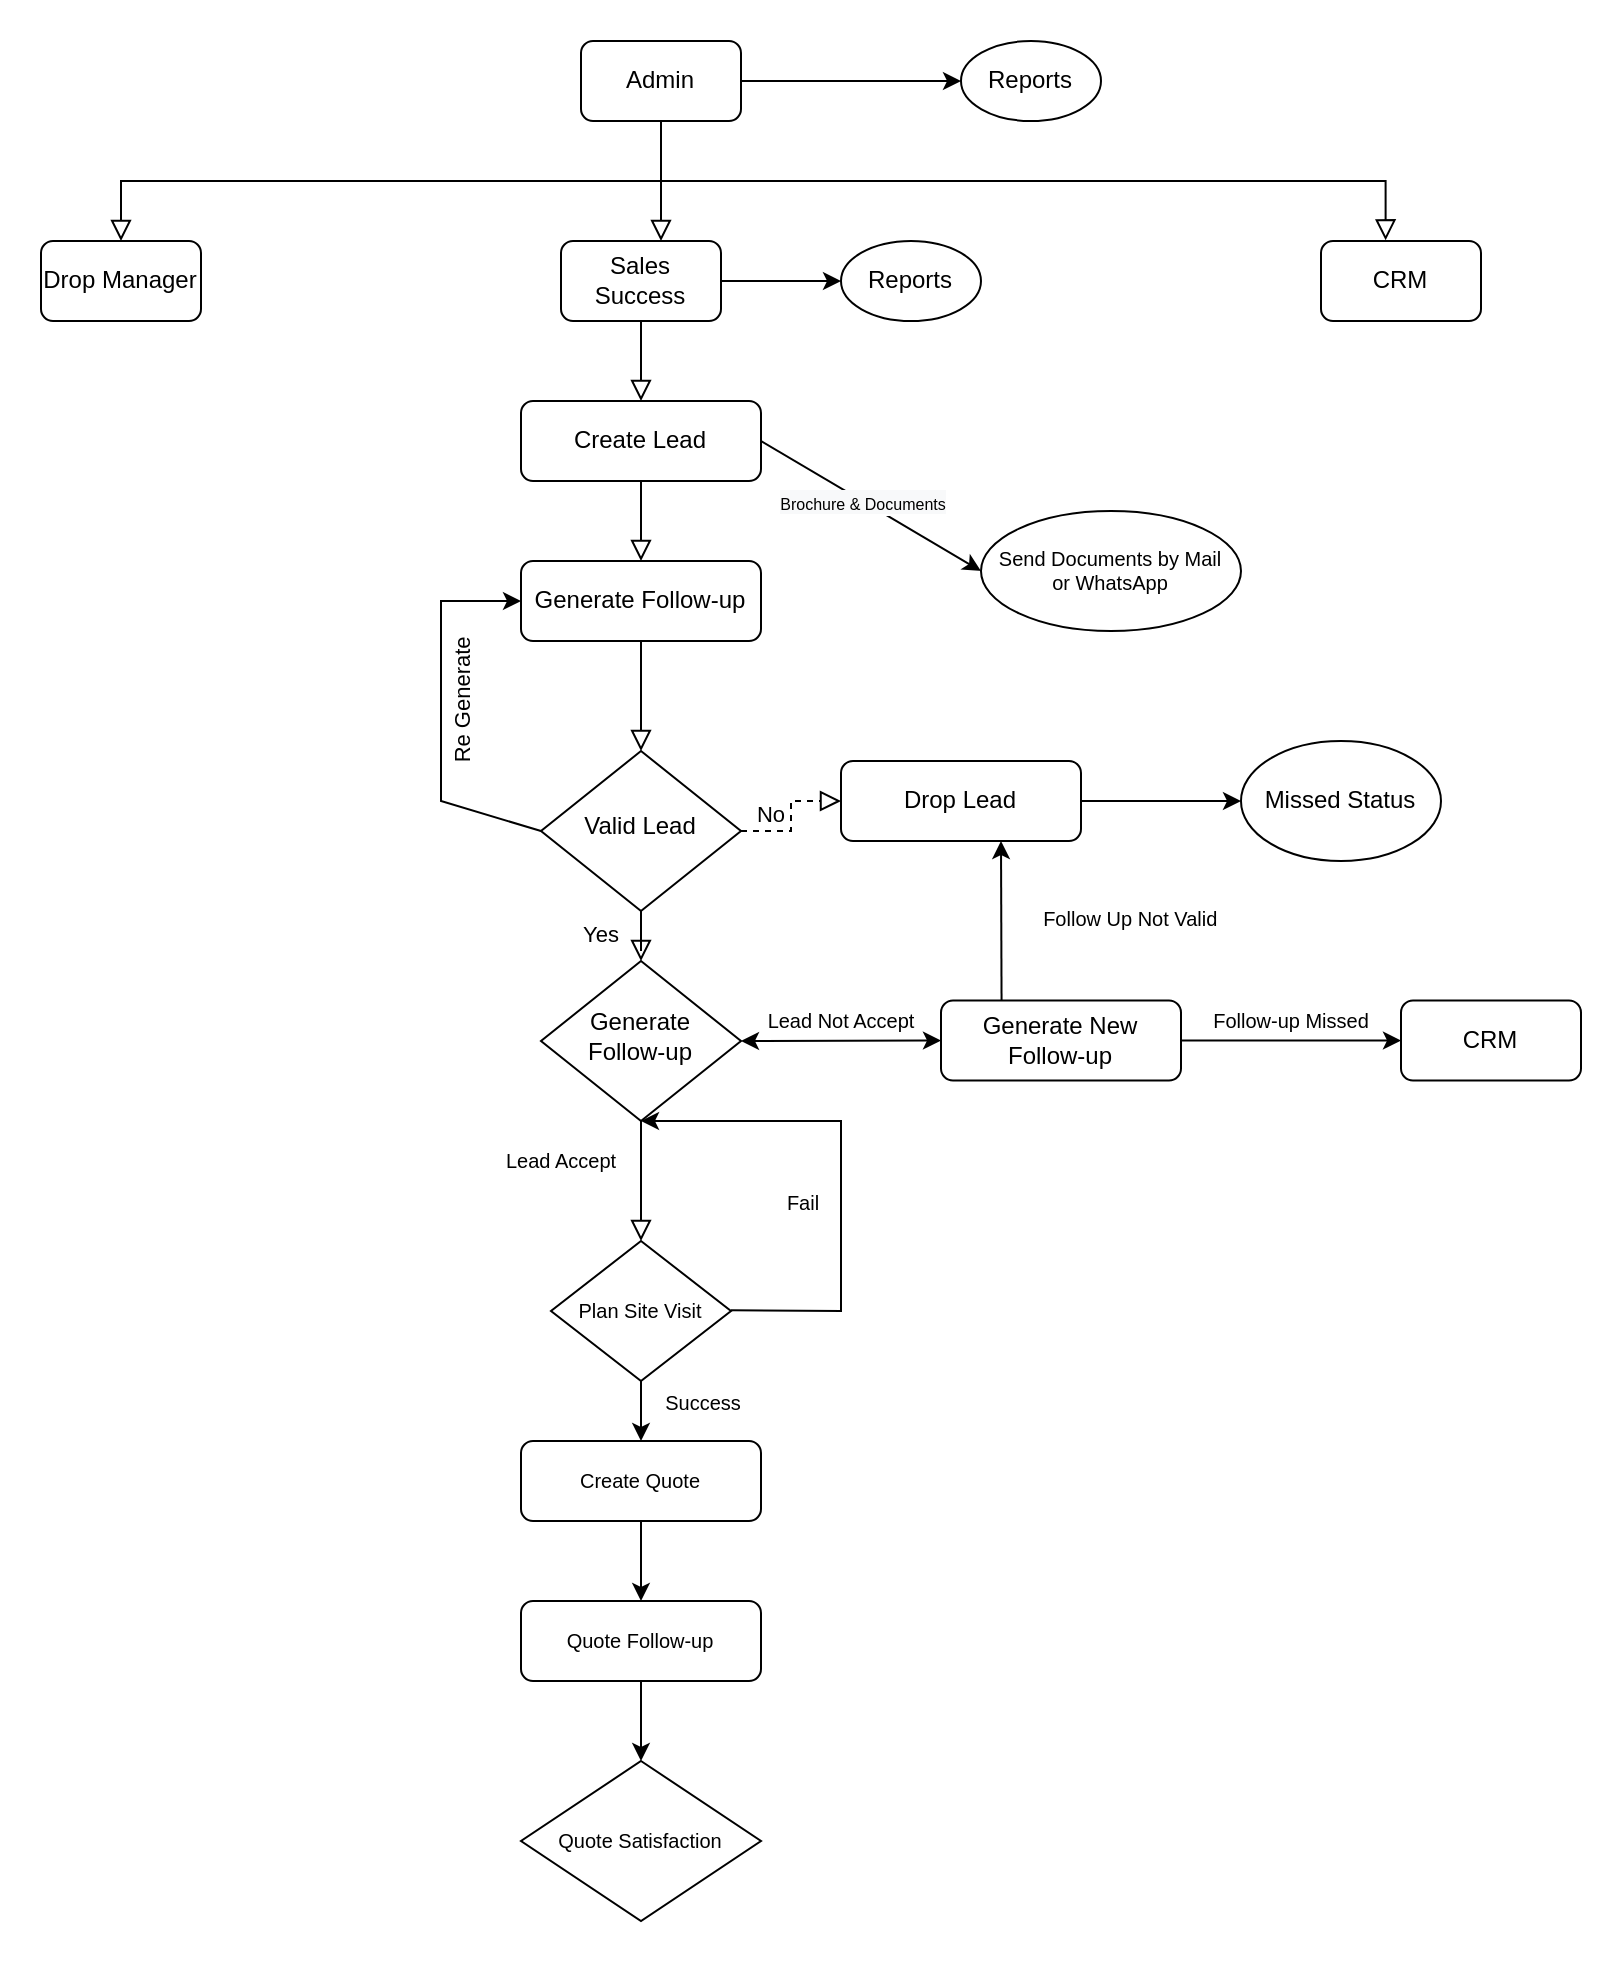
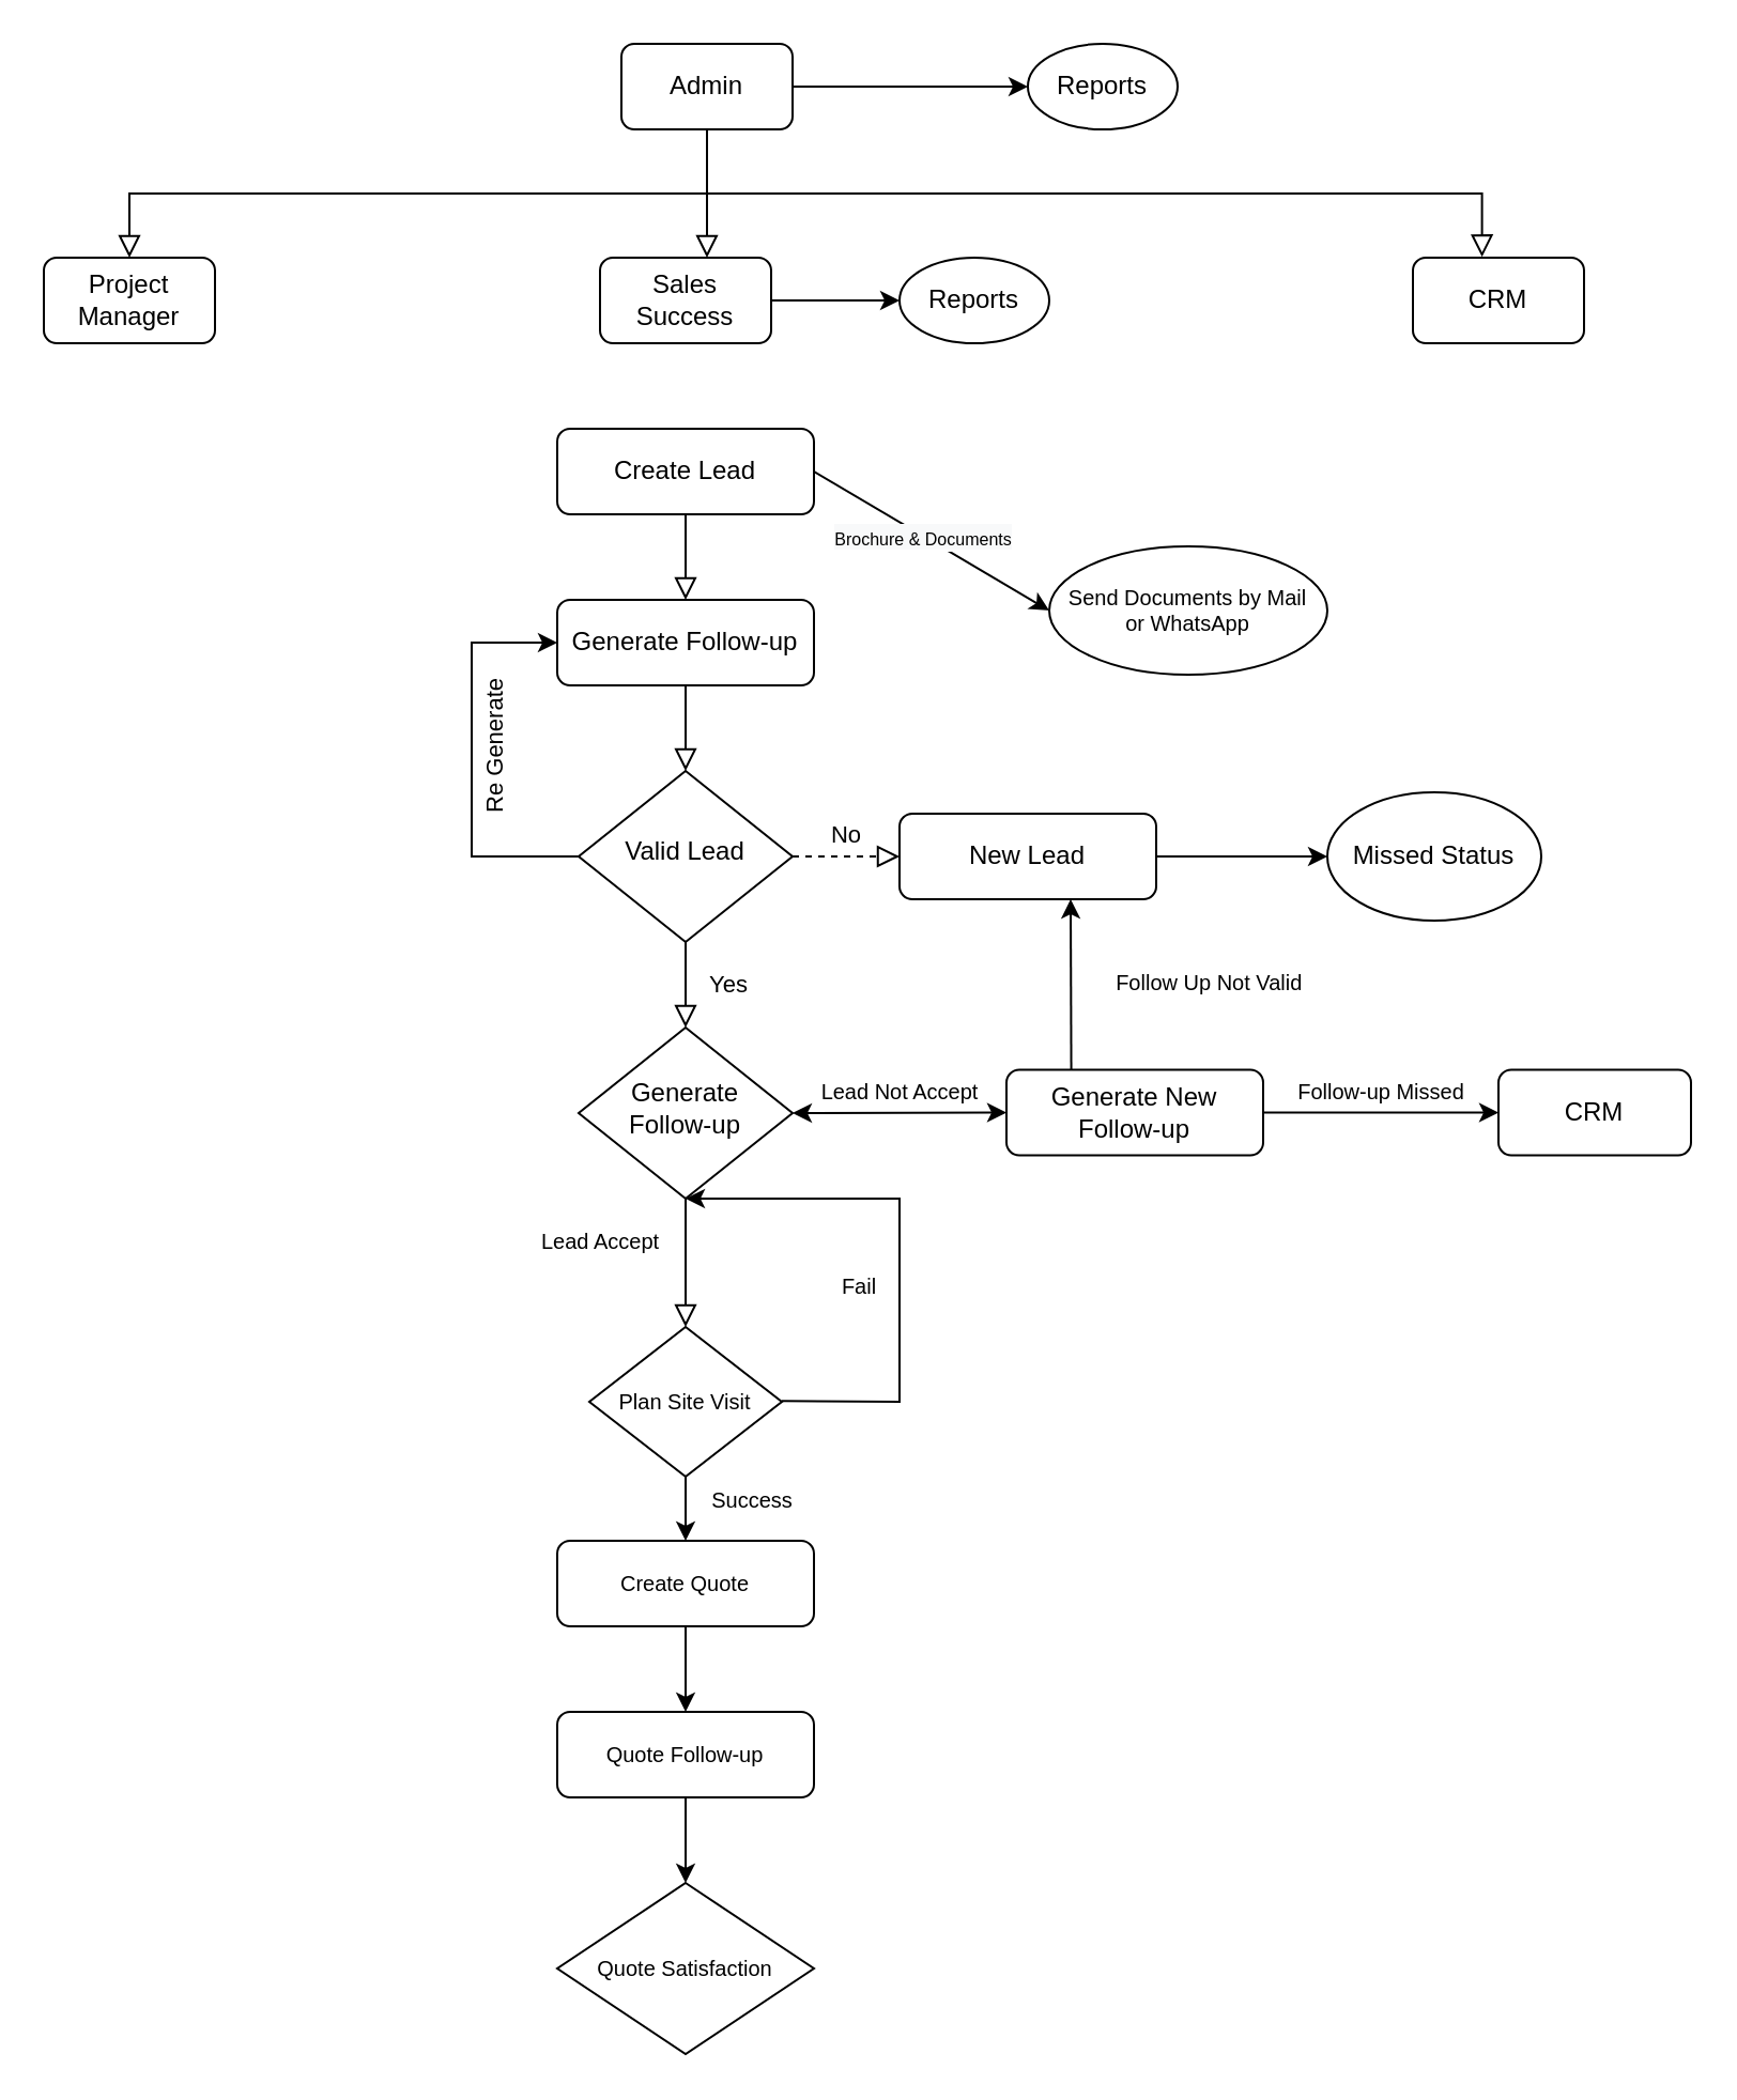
- <mxCell id="14" value="Drop Manager" style="rounded=1;whiteSpace=wrap;html=1;" vertex="1" parent="1"><mxGeometry x="20" y="120" width="80" height="40" as="geometry" /></mxCell>
+ <mxCell id="14" value="Project Manager" style="rounded=1;whiteSpace=wrap;html=1;" vertex="1" parent="1"><mxGeometry x="20" y="120" width="80" height="40" as="geometry" /></mxCell>
- <mxCell id="23" value="" style="rounded=0;html=1;jettySize=auto;orthogonalLoop=1;fontSize=11;endArrow=block;endFill=0;endSize=8;strokeWidth=1;shadow=0;labelBackgroundColor=none;edgeStyle=orthogonalEdgeStyle;entryX=0.5;entryY=0;entryDx=0;entryDy=0;exitX=0.5;exitY=1;exitDx=0;exitDy=0;" edge="1" parent="1" source="15" target="3"><mxGeometry relative="1" as="geometry"><mxPoint x="330" y="250" as="sourcePoint" /><mxPoint x="330" y="300" as="targetPoint" /></mxGeometry></mxCell>
- <mxCell id="8" value="Drop Lead" style="rounded=1;whiteSpace=wrap;html=1;fontSize=12;glass=0;strokeWidth=1;shadow=0;" parent="1" vertex="1"><mxGeometry x="420" y="380" width="120" height="40" as="geometry" /></mxCell>
+ <mxCell id="8" value="New Lead" style="rounded=1;whiteSpace=wrap;html=1;fontSize=12;glass=0;strokeWidth=1;shadow=0;" parent="1" vertex="1"><mxGeometry x="420" y="380" width="120" height="40" as="geometry" /></mxCell>
- <mxCell id="6" value="Valid Lead" style="rhombus;whiteSpace=wrap;html=1;shadow=0;fontFamily=Helvetica;fontSize=12;align=center;strokeWidth=1;spacing=6;spacingTop=-4;" parent="1" vertex="1"><mxGeometry x="270" y="375" width="100" height="80" as="geometry" /></mxCell>
+ <mxCell id="6" value="Valid Lead" style="rhombus;whiteSpace=wrap;html=1;shadow=0;fontFamily=Helvetica;fontSize=12;align=center;strokeWidth=1;spacing=6;spacingTop=-4;" parent="1" vertex="1"><mxGeometry x="270" y="360" width="100" height="80" as="geometry" /></mxCell>
